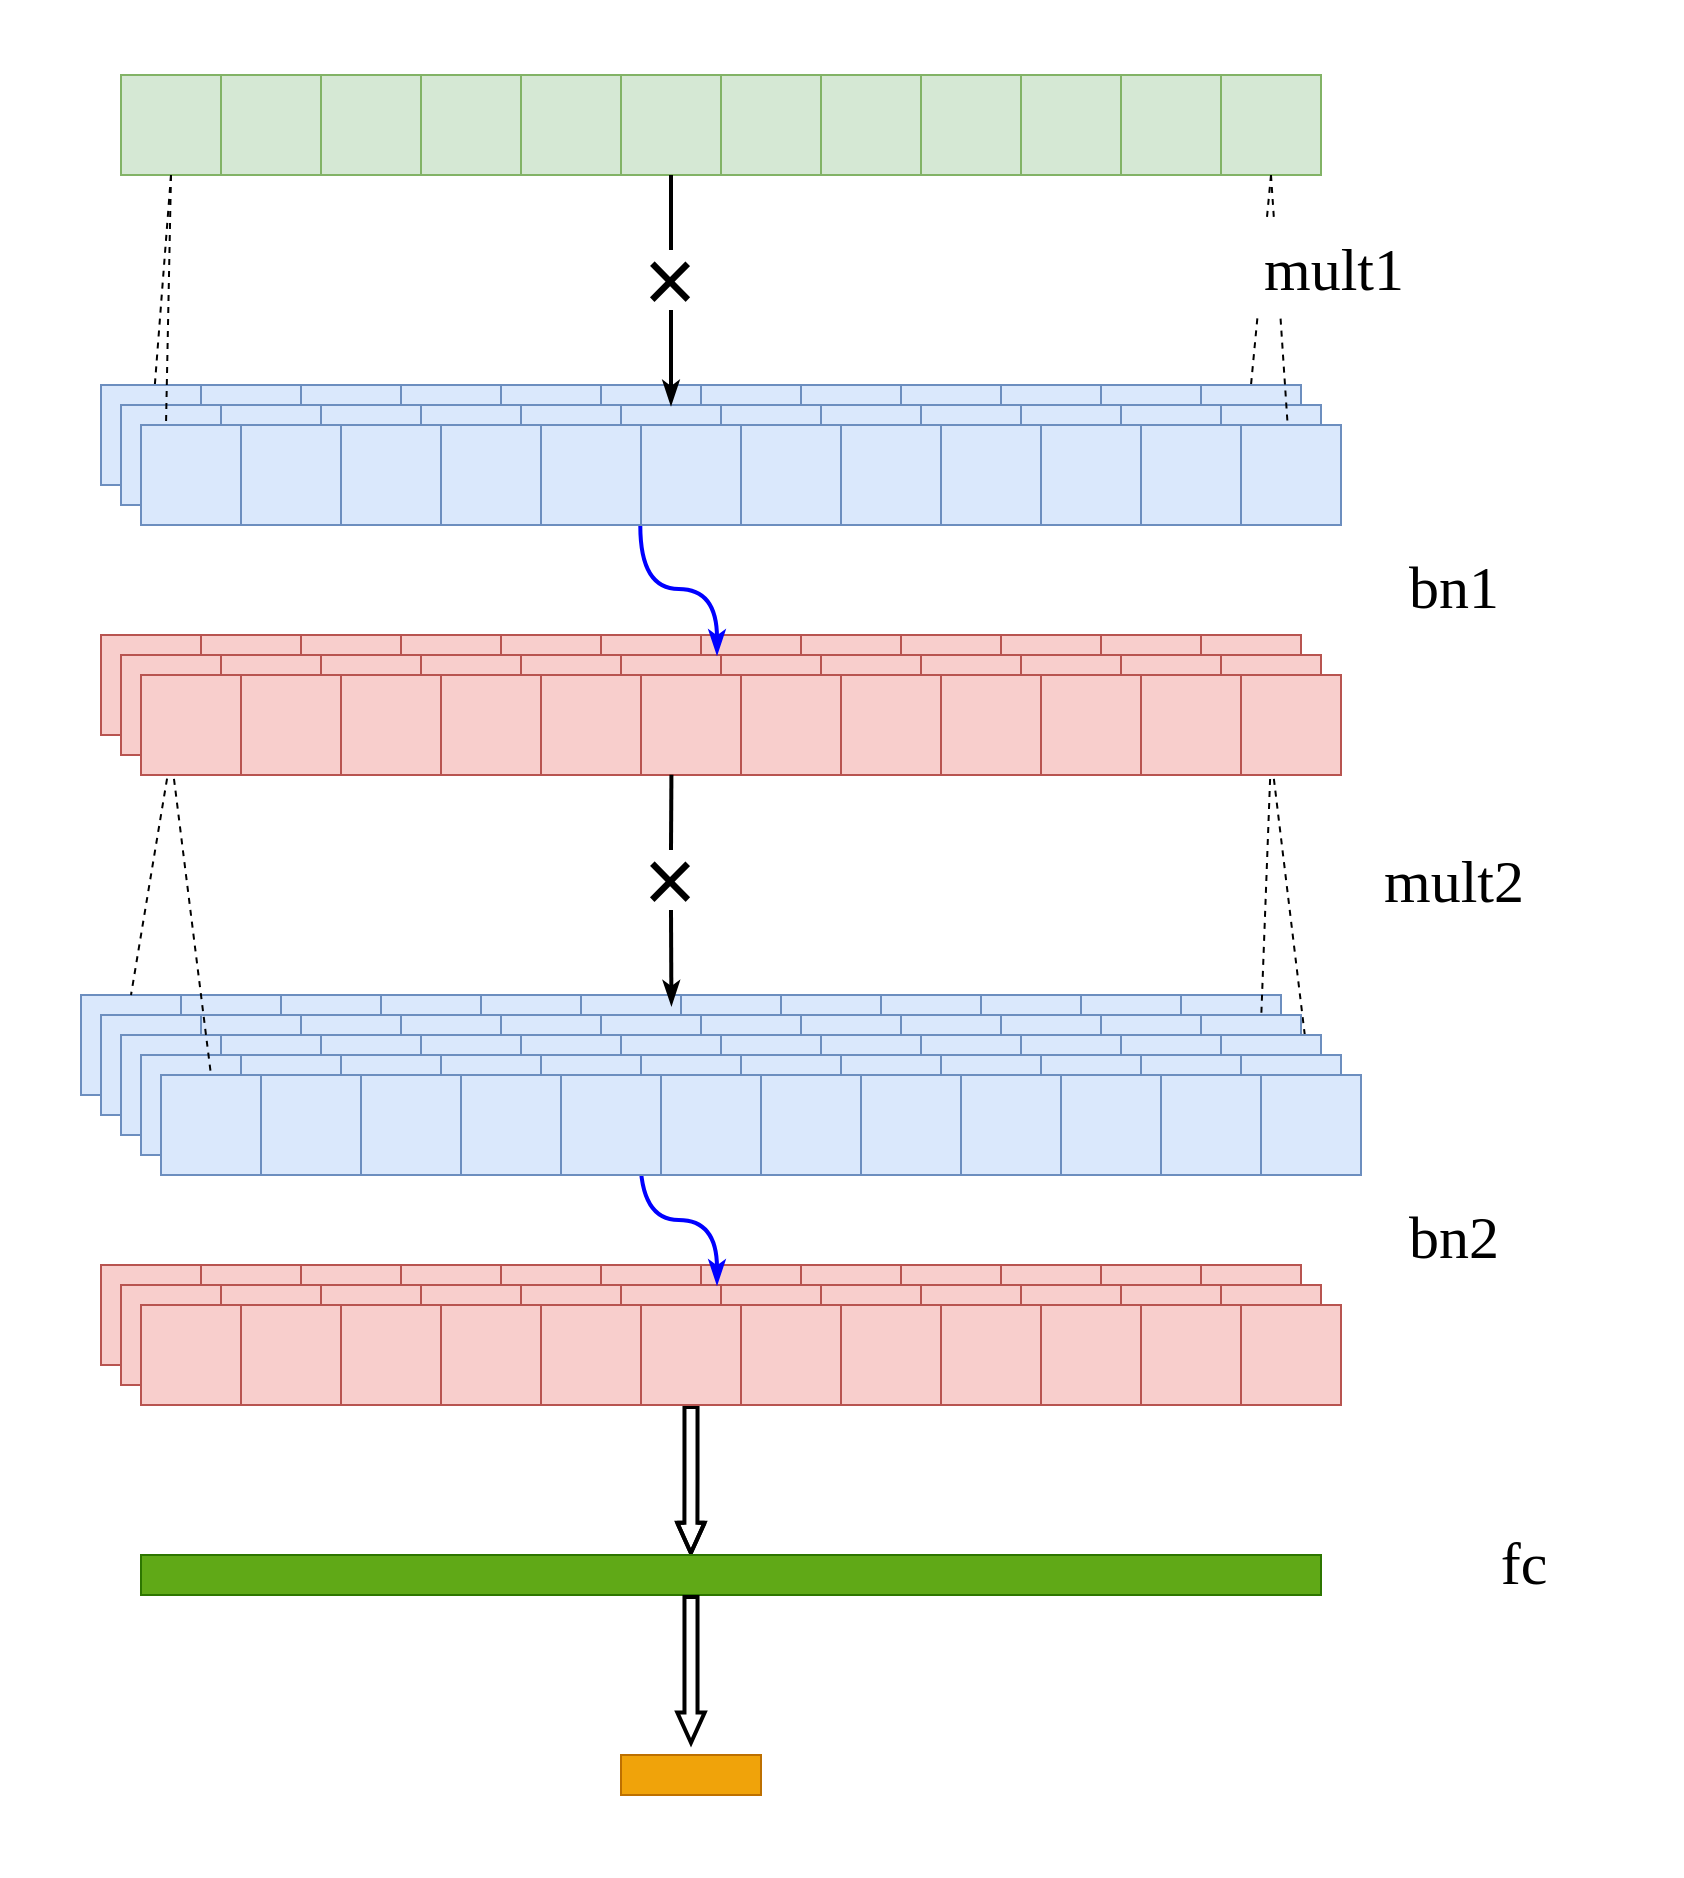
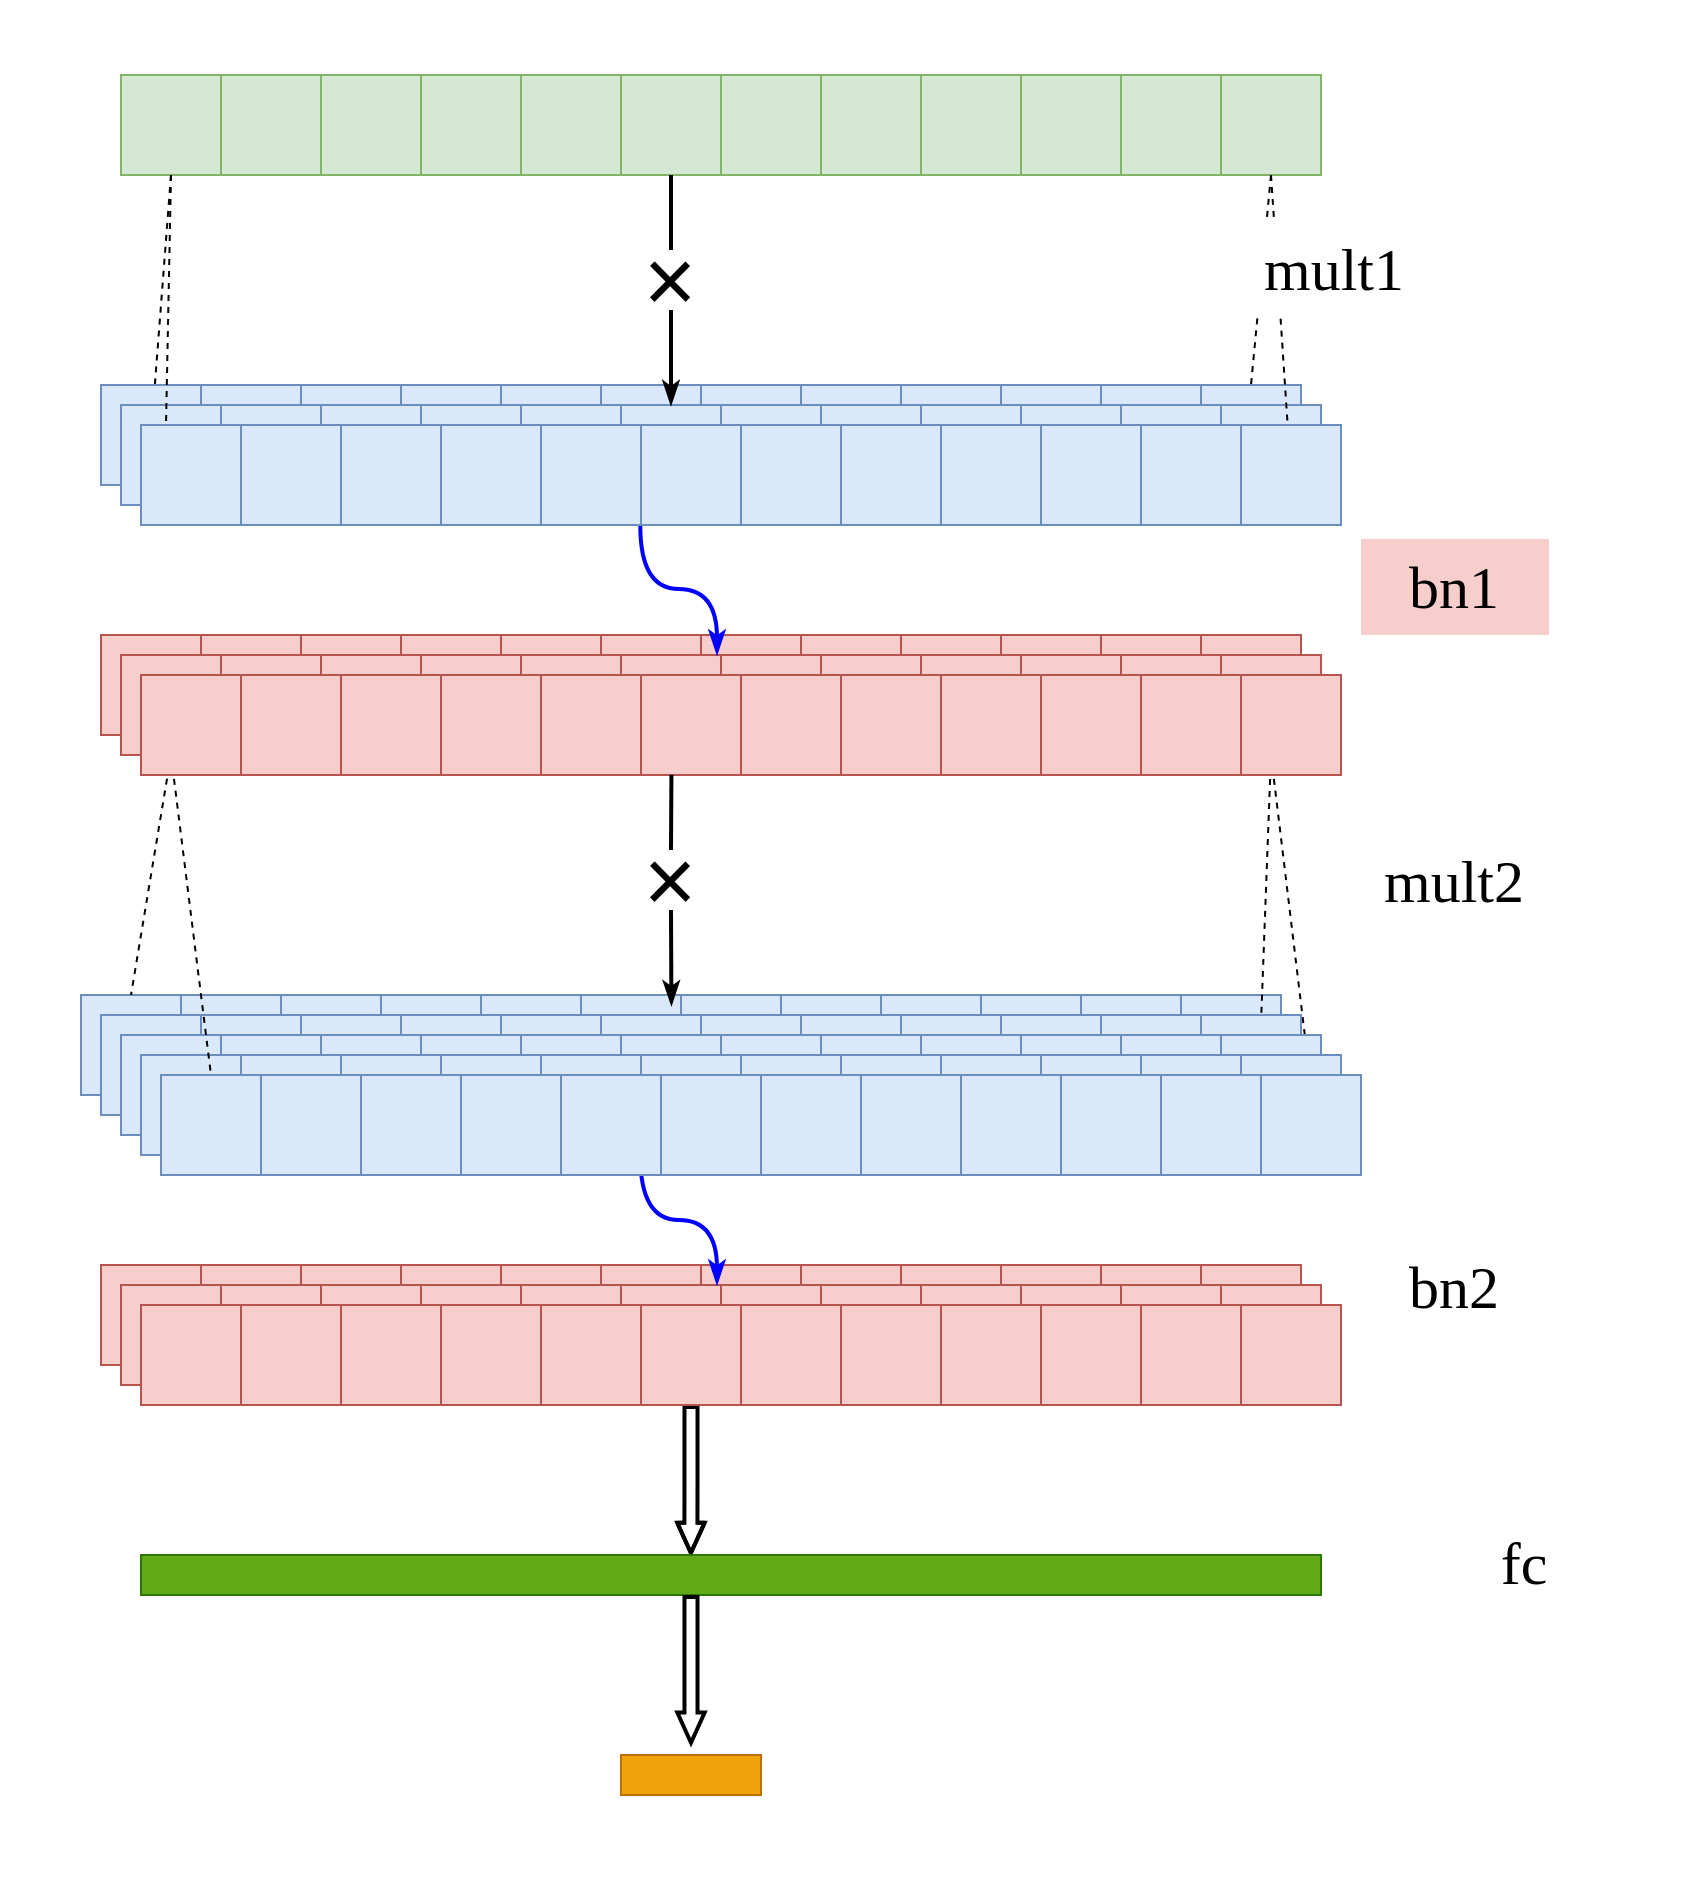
- <mxCell id="114" value="bn1" style="rounded=0;whiteSpace=wrap;html=1;fontSize=30;align=center;strokeColor=none;fontFamily=Times New Roman;" parent="1" vertex="1"><mxGeometry x="680" y="269" width="94" height="48" as="geometry" /></mxCell>
+ <mxCell id="114" value="bn1" style="rounded=0;whiteSpace=wrap;html=1;fontSize=30;align=center;strokeColor=none;fontFamily=Times New Roman;fillColor=#f8cecc;" parent="1" vertex="1"><mxGeometry x="680" y="269" width="94" height="48" as="geometry" /></mxCell>
- <mxCell id="203" value="bn2" style="rounded=0;whiteSpace=wrap;html=1;fontSize=30;align=center;strokeColor=none;fontFamily=Times New Roman;" parent="1" vertex="1"><mxGeometry x="680" y="594" width="94" height="48" as="geometry" /></mxCell>
+ <mxCell id="203" value="bn2" style="rounded=0;whiteSpace=wrap;html=1;fontSize=30;align=center;strokeColor=none;fontFamily=Times New Roman;" parent="1" vertex="1"><mxGeometry x="680" y="619" width="94" height="48" as="geometry" /></mxCell>
